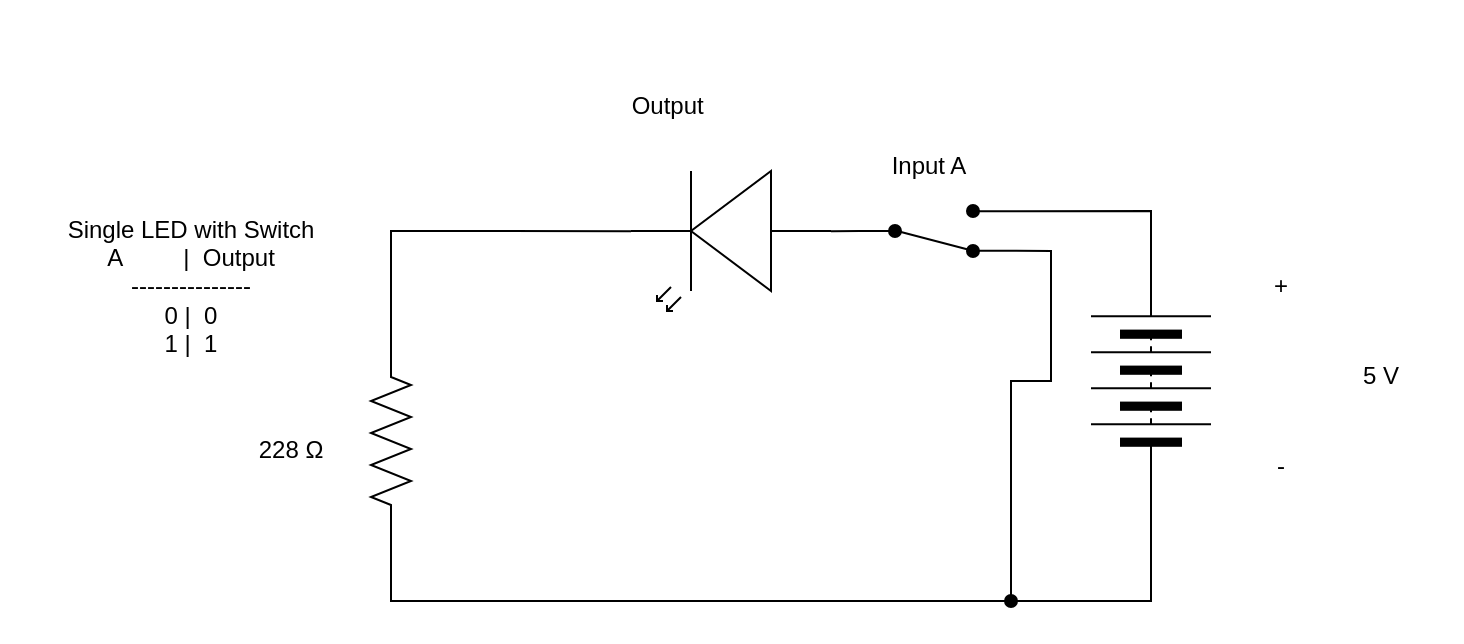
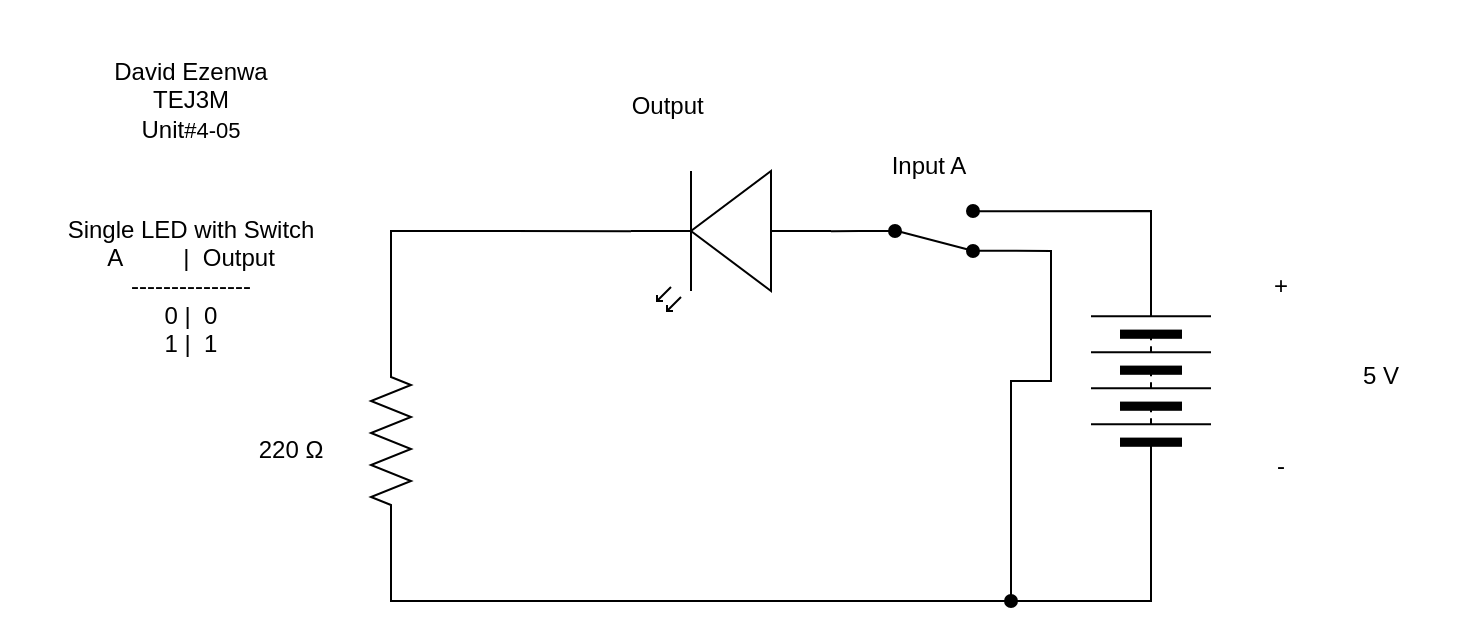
+ <mxCell id="7" value="&lt;font style=&quot;color: rgb(0, 0, 0);&quot;&gt;David Ezenwa&lt;/font&gt;&lt;div&gt;&lt;font style=&quot;color: rgb(0, 0, 0);&quot;&gt;TEJ3M&lt;/font&gt;&lt;/div&gt;&lt;div style=&quot;&quot;&gt;&lt;font style=&quot;color: rgb(0, 0, 0);&quot;&gt;Unit&lt;span style=&quot;text-wrap-mode: wrap; background-color: light-dark(#ffffff, var(--ge-dark-color, #121212));&quot;&gt;&lt;font style=&quot;font-size: 11px; color: rgb(0, 0, 0);&quot;&gt;#4-05&lt;/font&gt;&lt;/span&gt;&lt;/font&gt;&lt;/div&gt;" style="text;html=1;align=center;verticalAlign=middle;resizable=0;points=[];autosize=1;strokeColor=none;fillColor=none;" parent="1" vertex="1"><mxGeometry x="45" y="20" width="100" height="60" as="geometry" /></mxCell>
- <mxCell id="8" value="228 Ω" style="text;html=1;align=center;verticalAlign=middle;resizable=0;points=[];autosize=1;strokeColor=none;fillColor=none;" parent="1" vertex="1"><mxGeometry x="115" y="210" width="60" height="30" as="geometry" /></mxCell>
+ <mxCell id="8" value="220 Ω" style="text;html=1;align=center;verticalAlign=middle;resizable=0;points=[];autosize=1;strokeColor=none;fillColor=none;" parent="1" vertex="1"><mxGeometry x="115" y="210" width="60" height="30" as="geometry" /></mxCell>
